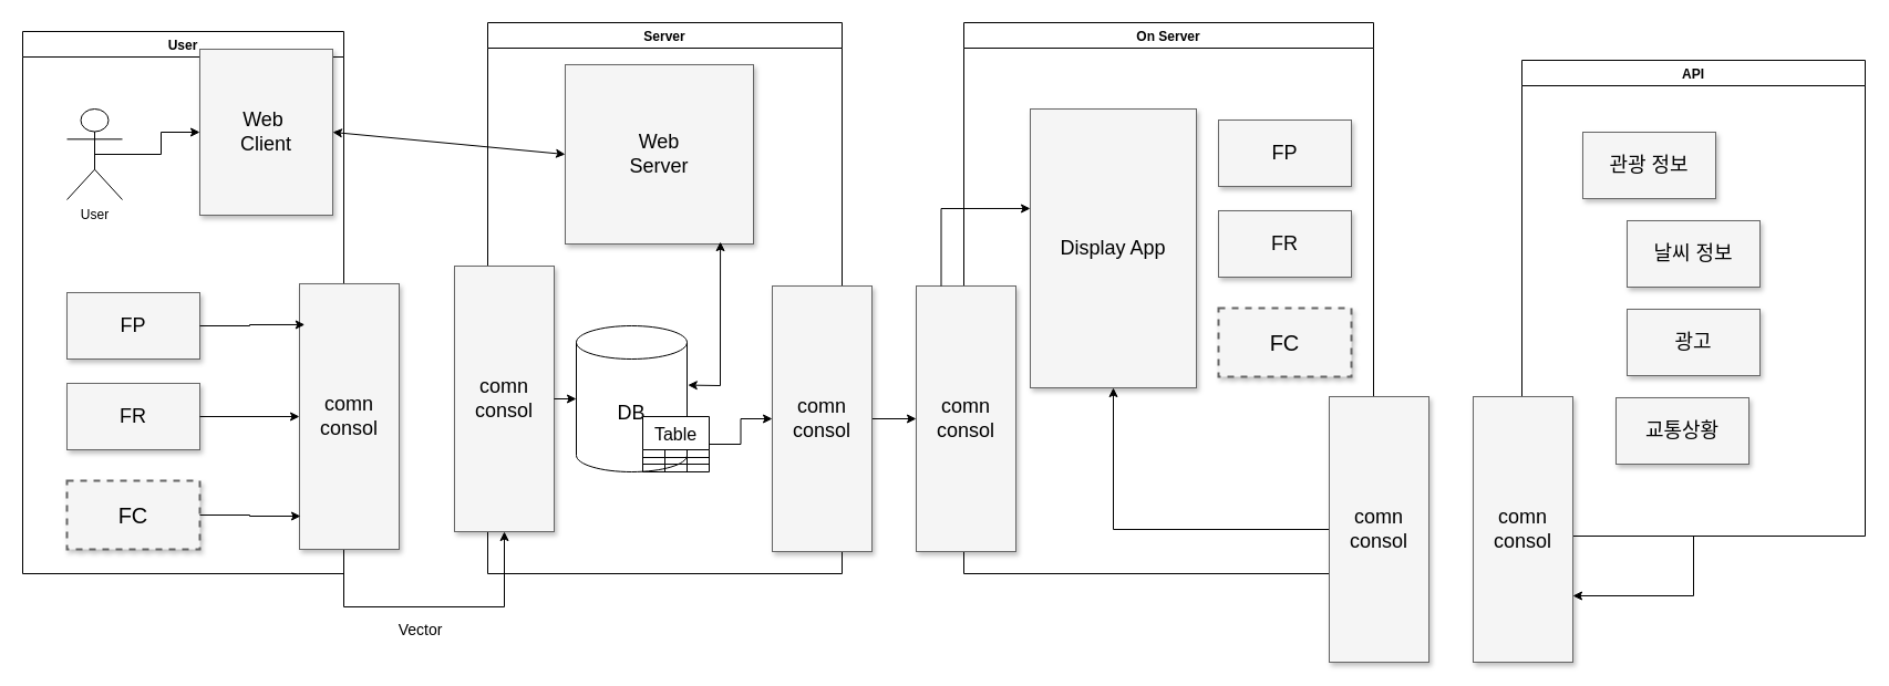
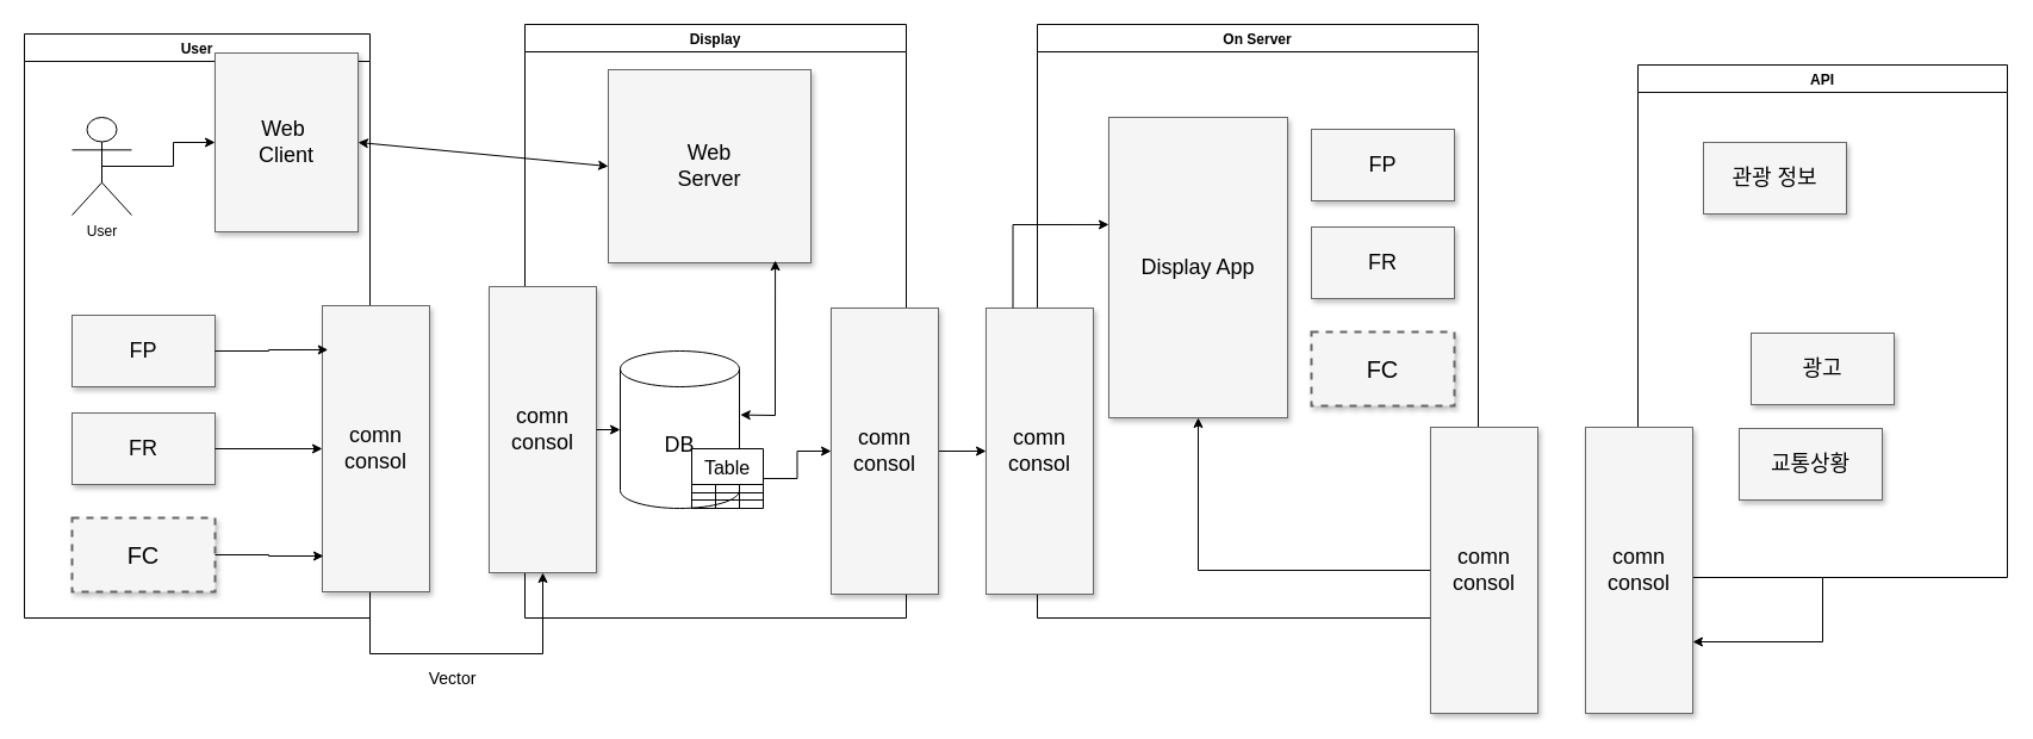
- <mxCell id="9" value="Server" style="swimlane;" vertex="1" parent="1"><mxGeometry x="440" y="20" width="320" height="498" as="geometry" /></mxCell>
+ <mxCell id="9" value="Display" style="swimlane;" vertex="1" parent="1"><mxGeometry x="440" y="20" width="320" height="498" as="geometry" /></mxCell>
- <mxCell id="40" value="날씨 정보" style="whiteSpace=wrap;html=1;shadow=1;fontSize=18;fillColor=#f5f5f5;strokeColor=#666666;" vertex="1" parent="38"><mxGeometry x="95" y="145" width="120" height="60" as="geometry" /></mxCell>
